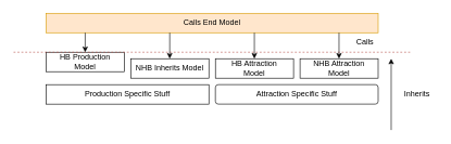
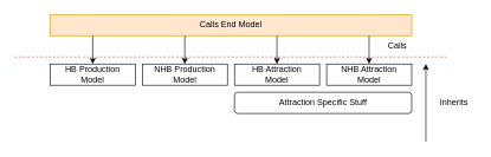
- <mxCell id="4" value="HB Production&lt;br&gt;Model" style="rounded=0;whiteSpace=wrap;html=1;" vertex="1" parent="1"><mxGeometry x="70" y="80" width="120" height="30" as="geometry" /></mxCell>
+ <mxCell id="4" value="HB Production&lt;br&gt;Model" style="rounded=0;whiteSpace=wrap;html=1;" vertex="1" parent="1"><mxGeometry x="70" y="90" width="120" height="30" as="geometry" /></mxCell>
- <mxCell id="5" value="NHB Inherits Model" style="rounded=0;whiteSpace=wrap;html=1;" vertex="1" parent="1"><mxGeometry x="200" y="90" width="120" height="30" as="geometry" /></mxCell>
+ <mxCell id="5" value="NHB Production Model" style="rounded=0;whiteSpace=wrap;html=1;" vertex="1" parent="1"><mxGeometry x="200" y="90" width="120" height="30" as="geometry" /></mxCell>
- <mxCell id="2" value="Production Specific Stuff" style="rounded=0;whiteSpace=wrap;html=1;" vertex="1" parent="1"><mxGeometry x="70" y="130" width="250" height="30" as="geometry" /></mxCell>
